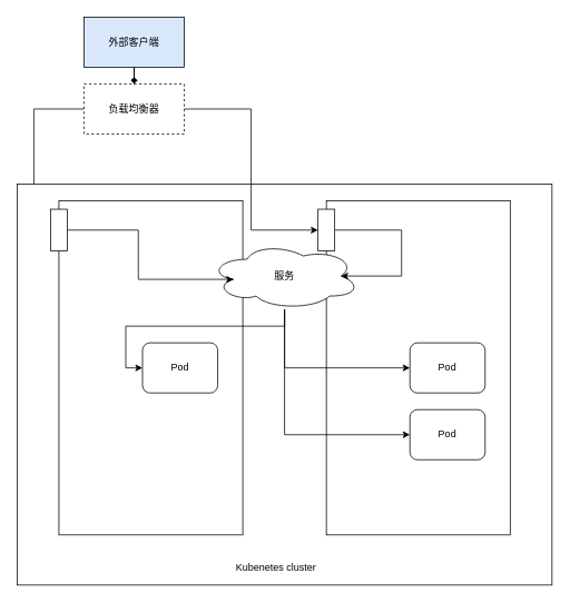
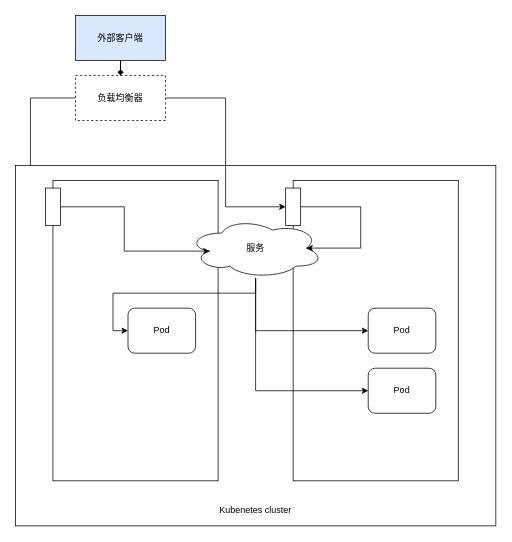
- <mxCell id="7" value="Kubenetes cluster" style="text;html=1;strokeColor=none;fillColor=none;align=center;verticalAlign=middle;whiteSpace=wrap;rounded=0;" vertex="1" parent="1"><mxGeometry x="265" y="670" width="130" height="20" as="geometry" /></mxCell>
+ <mxCell id="7" value="Kubenetes cluster" style="text;html=1;strokeColor=none;fillColor=none;align=center;verticalAlign=middle;whiteSpace=wrap;rounded=0;" vertex="1" parent="1"><mxGeometry x="275" y="670" width="130" height="20" as="geometry" /></mxCell>
